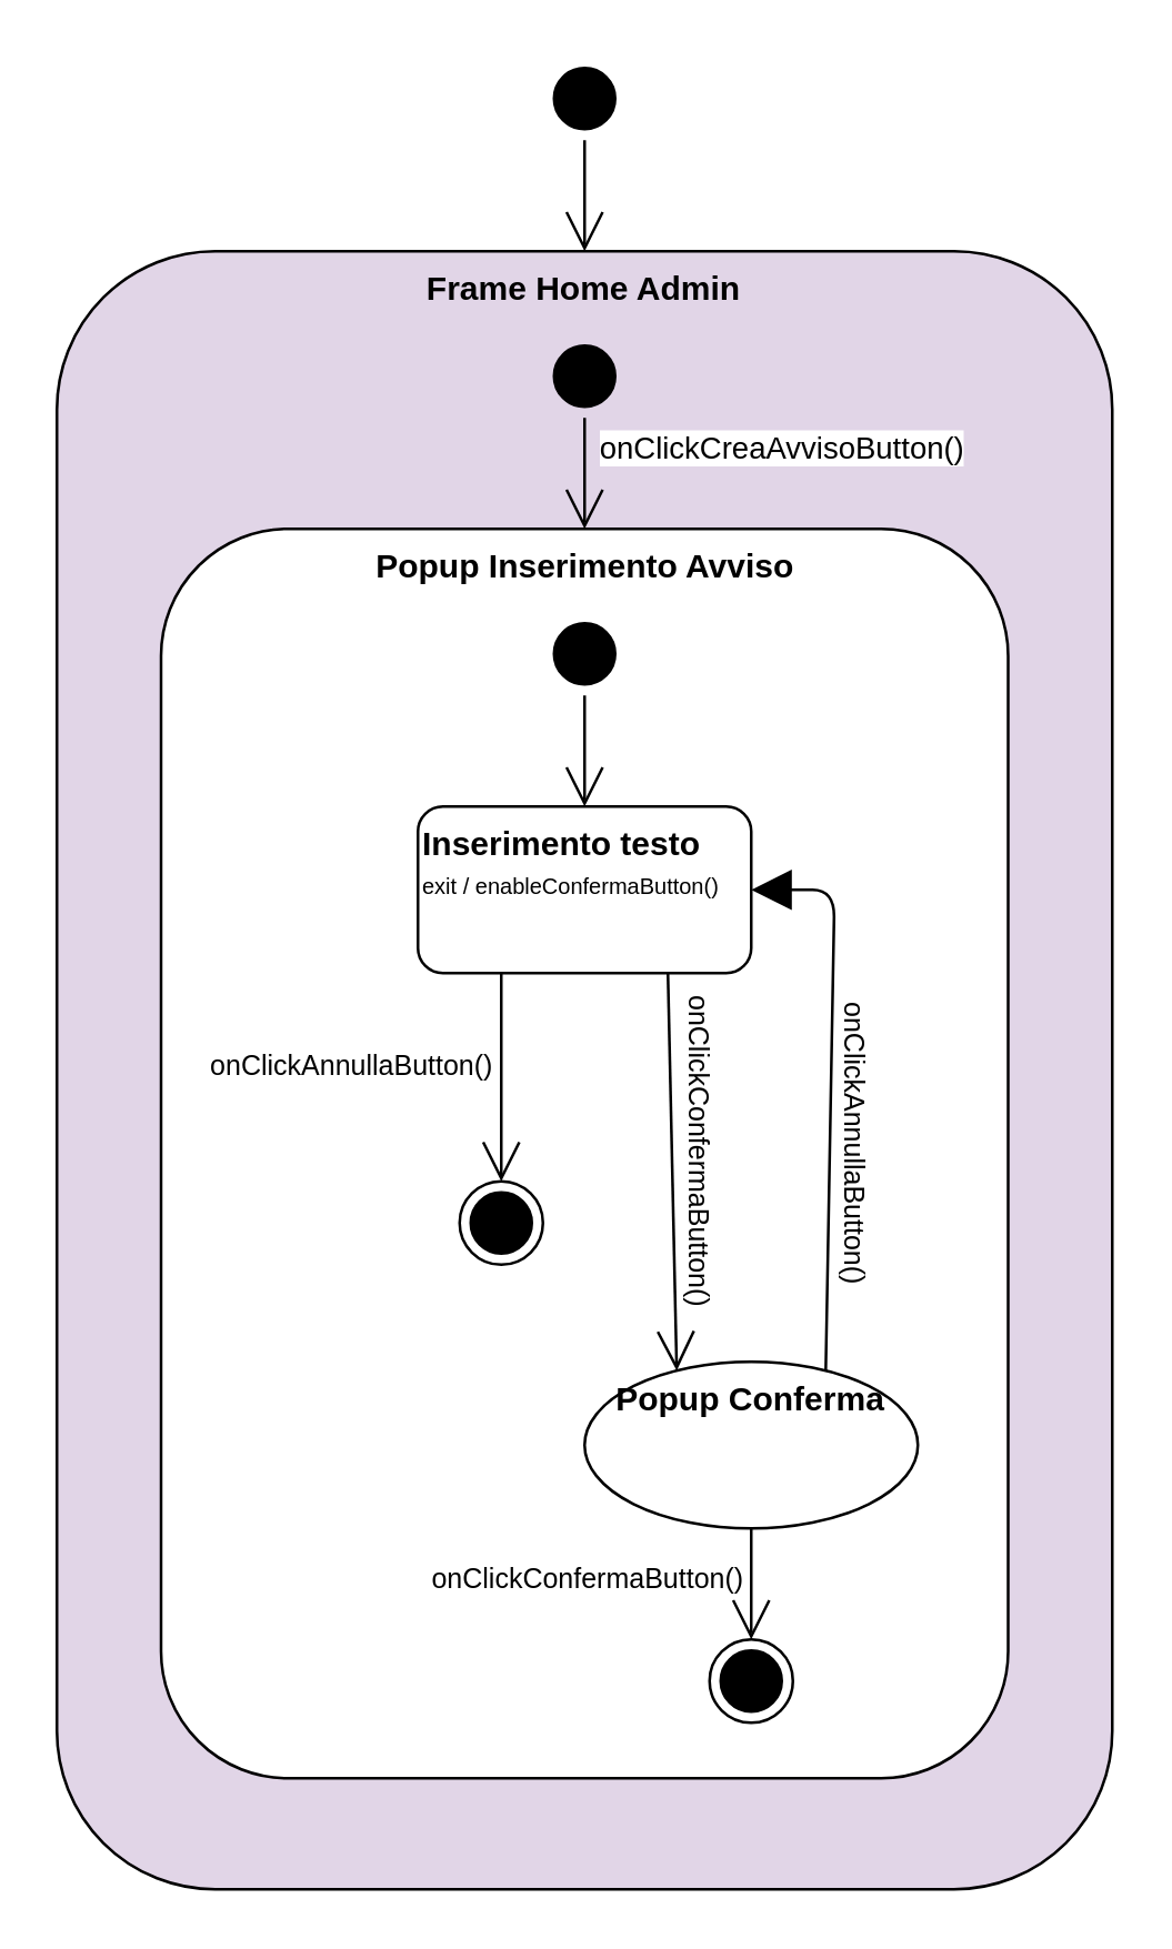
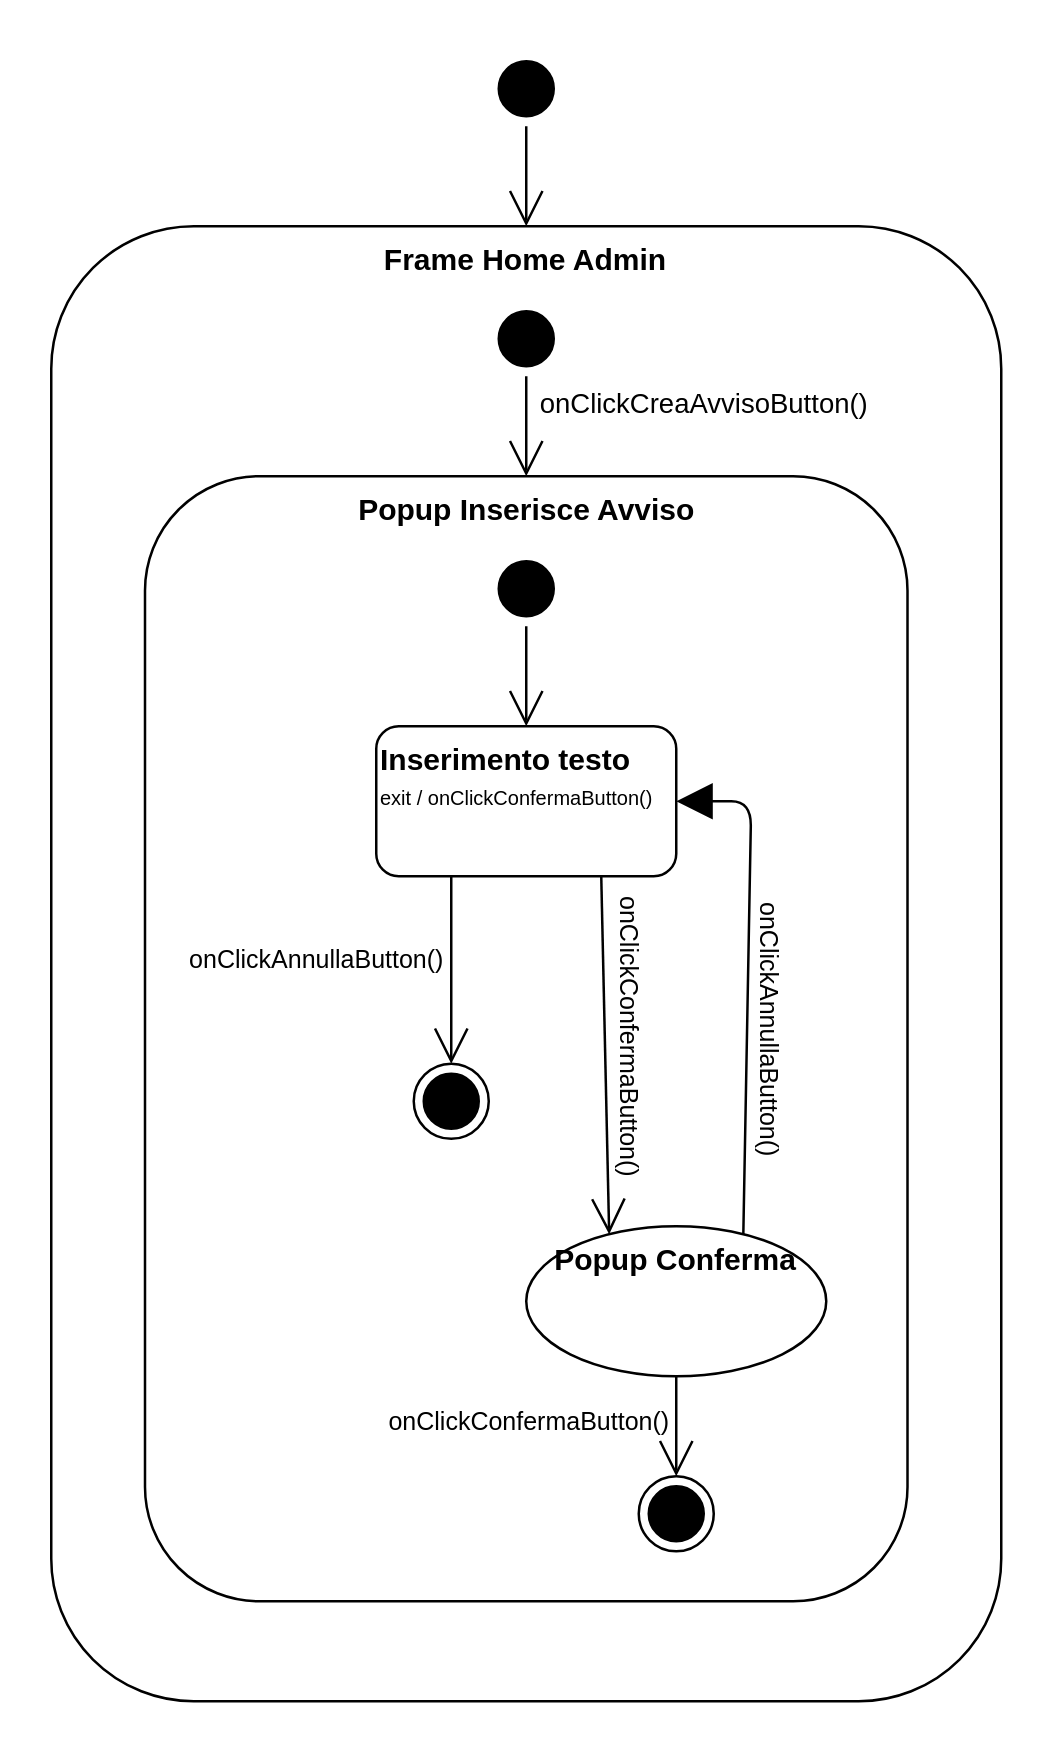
- <mxCell id="2" value="&lt;b&gt;Frame Home Admin&lt;/b&gt;" style="rounded=1;whiteSpace=wrap;html=1;verticalAlign=top;fillColor=#e1d5e7;" vertex="1" parent="1"><mxGeometry x="20" y="90" width="380" height="590" as="geometry" /></mxCell>
+ <mxCell id="2" value="&lt;b&gt;Frame Home Admin&lt;/b&gt;" style="rounded=1;whiteSpace=wrap;html=1;verticalAlign=top;" vertex="1" parent="1"><mxGeometry x="20" y="90" width="380" height="590" as="geometry" /></mxCell>
- <mxCell id="8" value="Popup Inserimento Avviso" style="rounded=1;whiteSpace=wrap;html=1;strokeColor=#000000;verticalAlign=top;fontStyle=1" vertex="1" parent="1"><mxGeometry x="57.5" y="190" width="305" height="450" as="geometry" /></mxCell>
+ <mxCell id="8" value="Popup Inserisce Avviso" style="rounded=1;whiteSpace=wrap;html=1;strokeColor=#000000;verticalAlign=top;fontStyle=1" vertex="1" parent="1"><mxGeometry x="57.5" y="190" width="305" height="450" as="geometry" /></mxCell>
- <mxCell id="9" value="Inserimento testo&lt;br style=&quot;font-size: 11px;&quot;&gt;&lt;font size=&quot;1&quot;&gt;&lt;span style=&quot;font-weight: 400; font-size: 8px;&quot;&gt;exit / enableConfermaButton()&lt;/span&gt;&lt;/font&gt;" style="rounded=1;whiteSpace=wrap;html=1;strokeColor=#000000;verticalAlign=top;fontStyle=1;align=left;" vertex="1" parent="1"><mxGeometry x="150" y="290" width="120" height="60" as="geometry" /></mxCell>
+ <mxCell id="9" value="Inserimento testo&lt;br style=&quot;font-size: 11px;&quot;&gt;&lt;font size=&quot;1&quot;&gt;&lt;span style=&quot;font-weight: 400; font-size: 8px;&quot;&gt;exit / onClickConfermaButton()&lt;/span&gt;&lt;/font&gt;" style="rounded=1;whiteSpace=wrap;html=1;strokeColor=#000000;verticalAlign=top;fontStyle=1;align=left;" vertex="1" parent="1"><mxGeometry x="150" y="290" width="120" height="60" as="geometry" /></mxCell>
